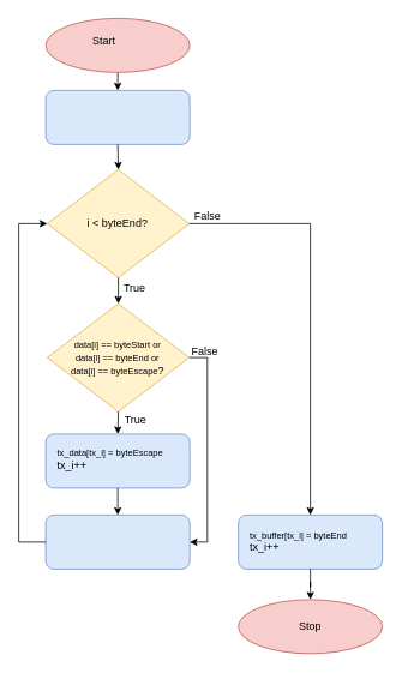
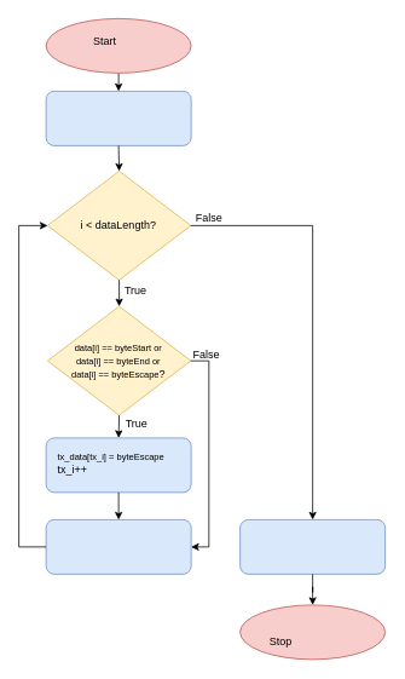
- <mxCell id="21" value="i &amp;lt; byteEnd?" style="text;html=1;strokeColor=none;fillColor=none;align=center;verticalAlign=middle;whiteSpace=wrap;rounded=0;" parent="19" vertex="1"><mxGeometry x="-10.526" y="15" width="126.316" height="90" as="geometry" /></mxCell>
+ <mxCell id="21" value="i &amp;lt; dataLength?" style="text;html=1;strokeColor=none;fillColor=none;align=center;verticalAlign=middle;whiteSpace=wrap;rounded=0;" parent="19" vertex="1"><mxGeometry x="-10.526" y="15" width="126.316" height="90" as="geometry" /></mxCell>
- <mxCell id="18" value="&lt;div style=&quot;font-size: 10px&quot; align=&quot;left&quot;&gt;&lt;font style=&quot;font-size: 10px&quot;&gt;tx_buffer[tx_i] = byteEnd&lt;/font&gt;&lt;/div&gt;&lt;div&gt;tx_i++&lt;br&gt;&lt;/div&gt;" style="text;html=1;strokeColor=none;fillColor=none;align=left;verticalAlign=middle;whiteSpace=wrap;rounded=0;" parent="16" vertex="1"><mxGeometry x="10.667" y="10" width="136" height="40" as="geometry" /></mxCell>
- <mxCell id="36" value="Stop" style="text;html=1;strokeColor=none;fillColor=none;align=center;verticalAlign=middle;whiteSpace=wrap;rounded=0;" parent="34" vertex="1"><mxGeometry x="60" y="20" width="40" height="20" as="geometry" /></mxCell>
+ <mxCell id="36" value="Stop" style="text;html=1;strokeColor=none;fillColor=none;align=center;verticalAlign=middle;whiteSpace=wrap;rounded=0;" parent="34" vertex="1"><mxGeometry x="25" y="30" width="40" height="20" as="geometry" /></mxCell>
